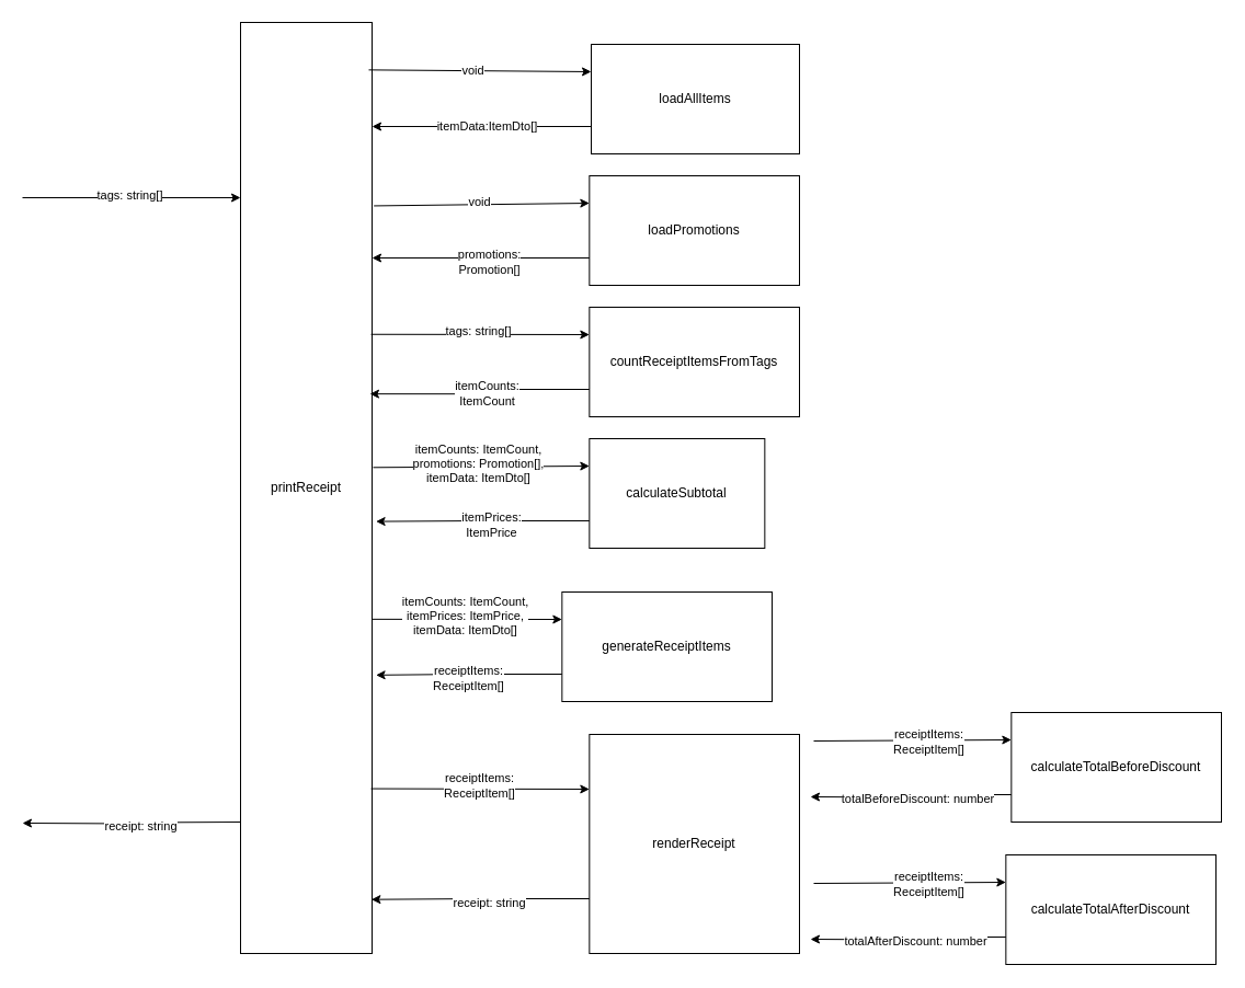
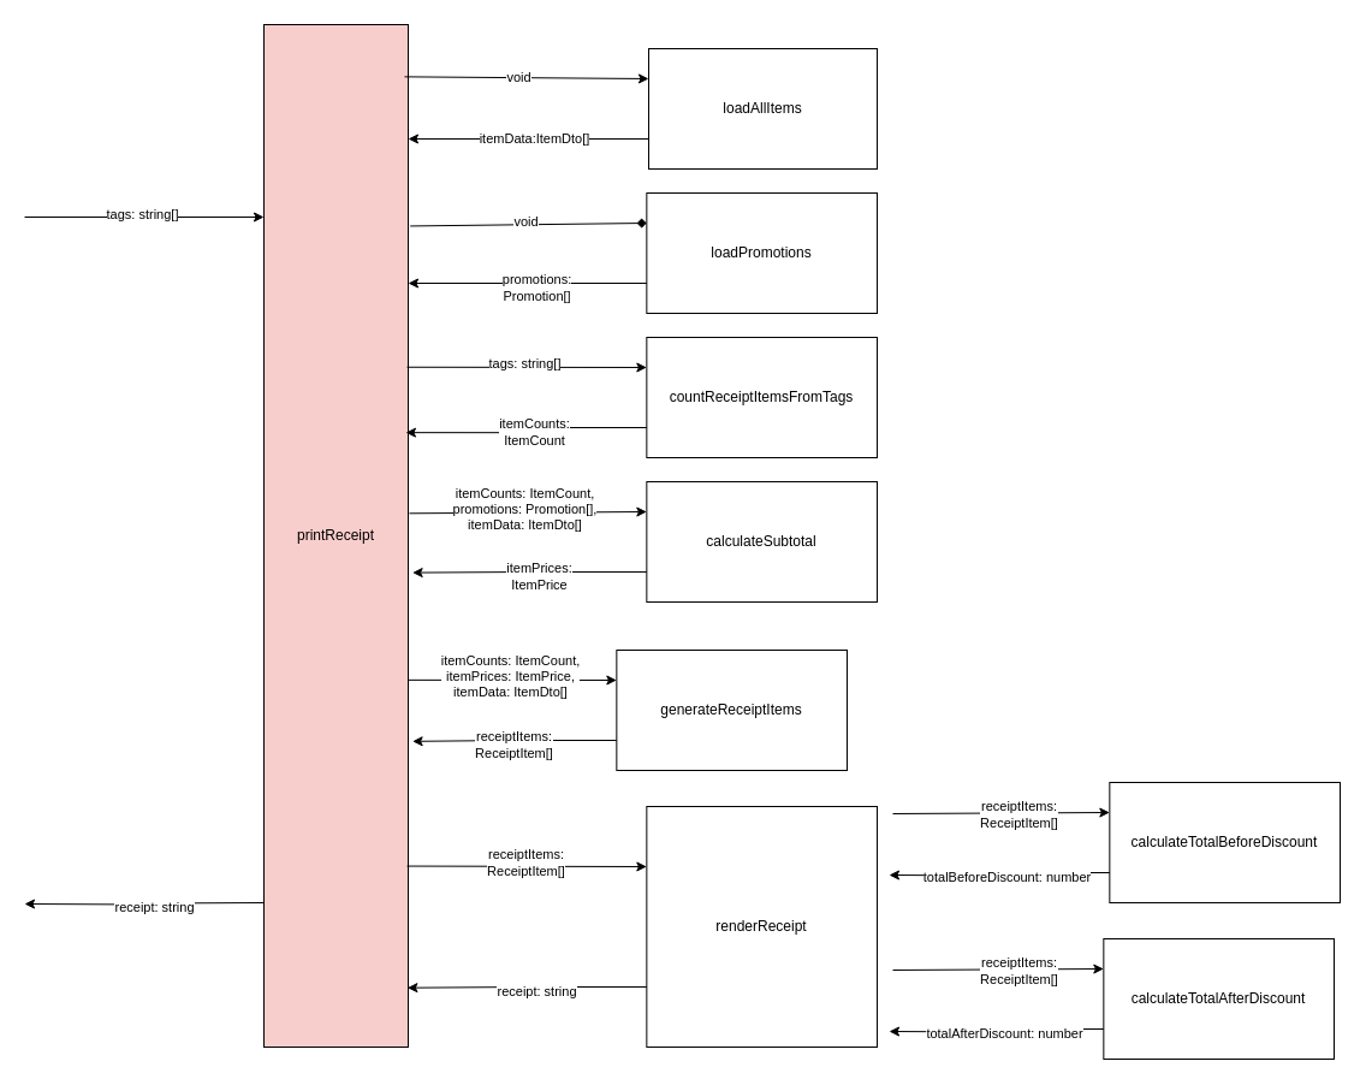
- <mxCell id="9" value="" style="endArrow=classic;html=1;rounded=0;entryX=0;entryY=0.25;entryDx=0;entryDy=0;exitX=1.014;exitY=0.197;exitDx=0;exitDy=0;exitPerimeter=0;" edge="1" parent="1" source="2" target="8"><mxGeometry width="50" height="50" relative="1" as="geometry"><mxPoint x="569" y="250" as="sourcePoint" /><mxPoint x="619" y="200" as="targetPoint" /></mxGeometry></mxCell>
+ <mxCell id="9" value="" style="endArrow=diamond;html=1;rounded=0;entryX=0;entryY=0.25;entryDx=0;entryDy=0;exitX=1.014;exitY=0.197;exitDx=0;exitDy=0;exitPerimeter=0;" edge="1" parent="1" source="2" target="8"><mxGeometry width="50" height="50" relative="1" as="geometry"><mxPoint x="569" y="250" as="sourcePoint" /><mxPoint x="619" y="200" as="targetPoint" /></mxGeometry></mxCell>
- <mxCell id="2" value="printReceipt" style="rounded=0;whiteSpace=wrap;html=1;" vertex="1" parent="1"><mxGeometry x="219" y="20" width="120" height="850" as="geometry" /></mxCell>
+ <mxCell id="2" value="printReceipt" style="rounded=0;whiteSpace=wrap;html=1;fillColor=#f8cecc;" vertex="1" parent="1"><mxGeometry x="219" y="20" width="120" height="850" as="geometry" /></mxCell>
- <mxCell id="18" value="calculateSubtotal" style="rounded=0;whiteSpace=wrap;html=1;" vertex="1" parent="1"><mxGeometry x="537.34" y="400" width="160" height="100" as="geometry" /></mxCell>
+ <mxCell id="18" value="calculateSubtotal" style="rounded=0;whiteSpace=wrap;html=1;" vertex="1" parent="1"><mxGeometry x="537.34" y="400" width="191.66" height="100" as="geometry" /></mxCell>
